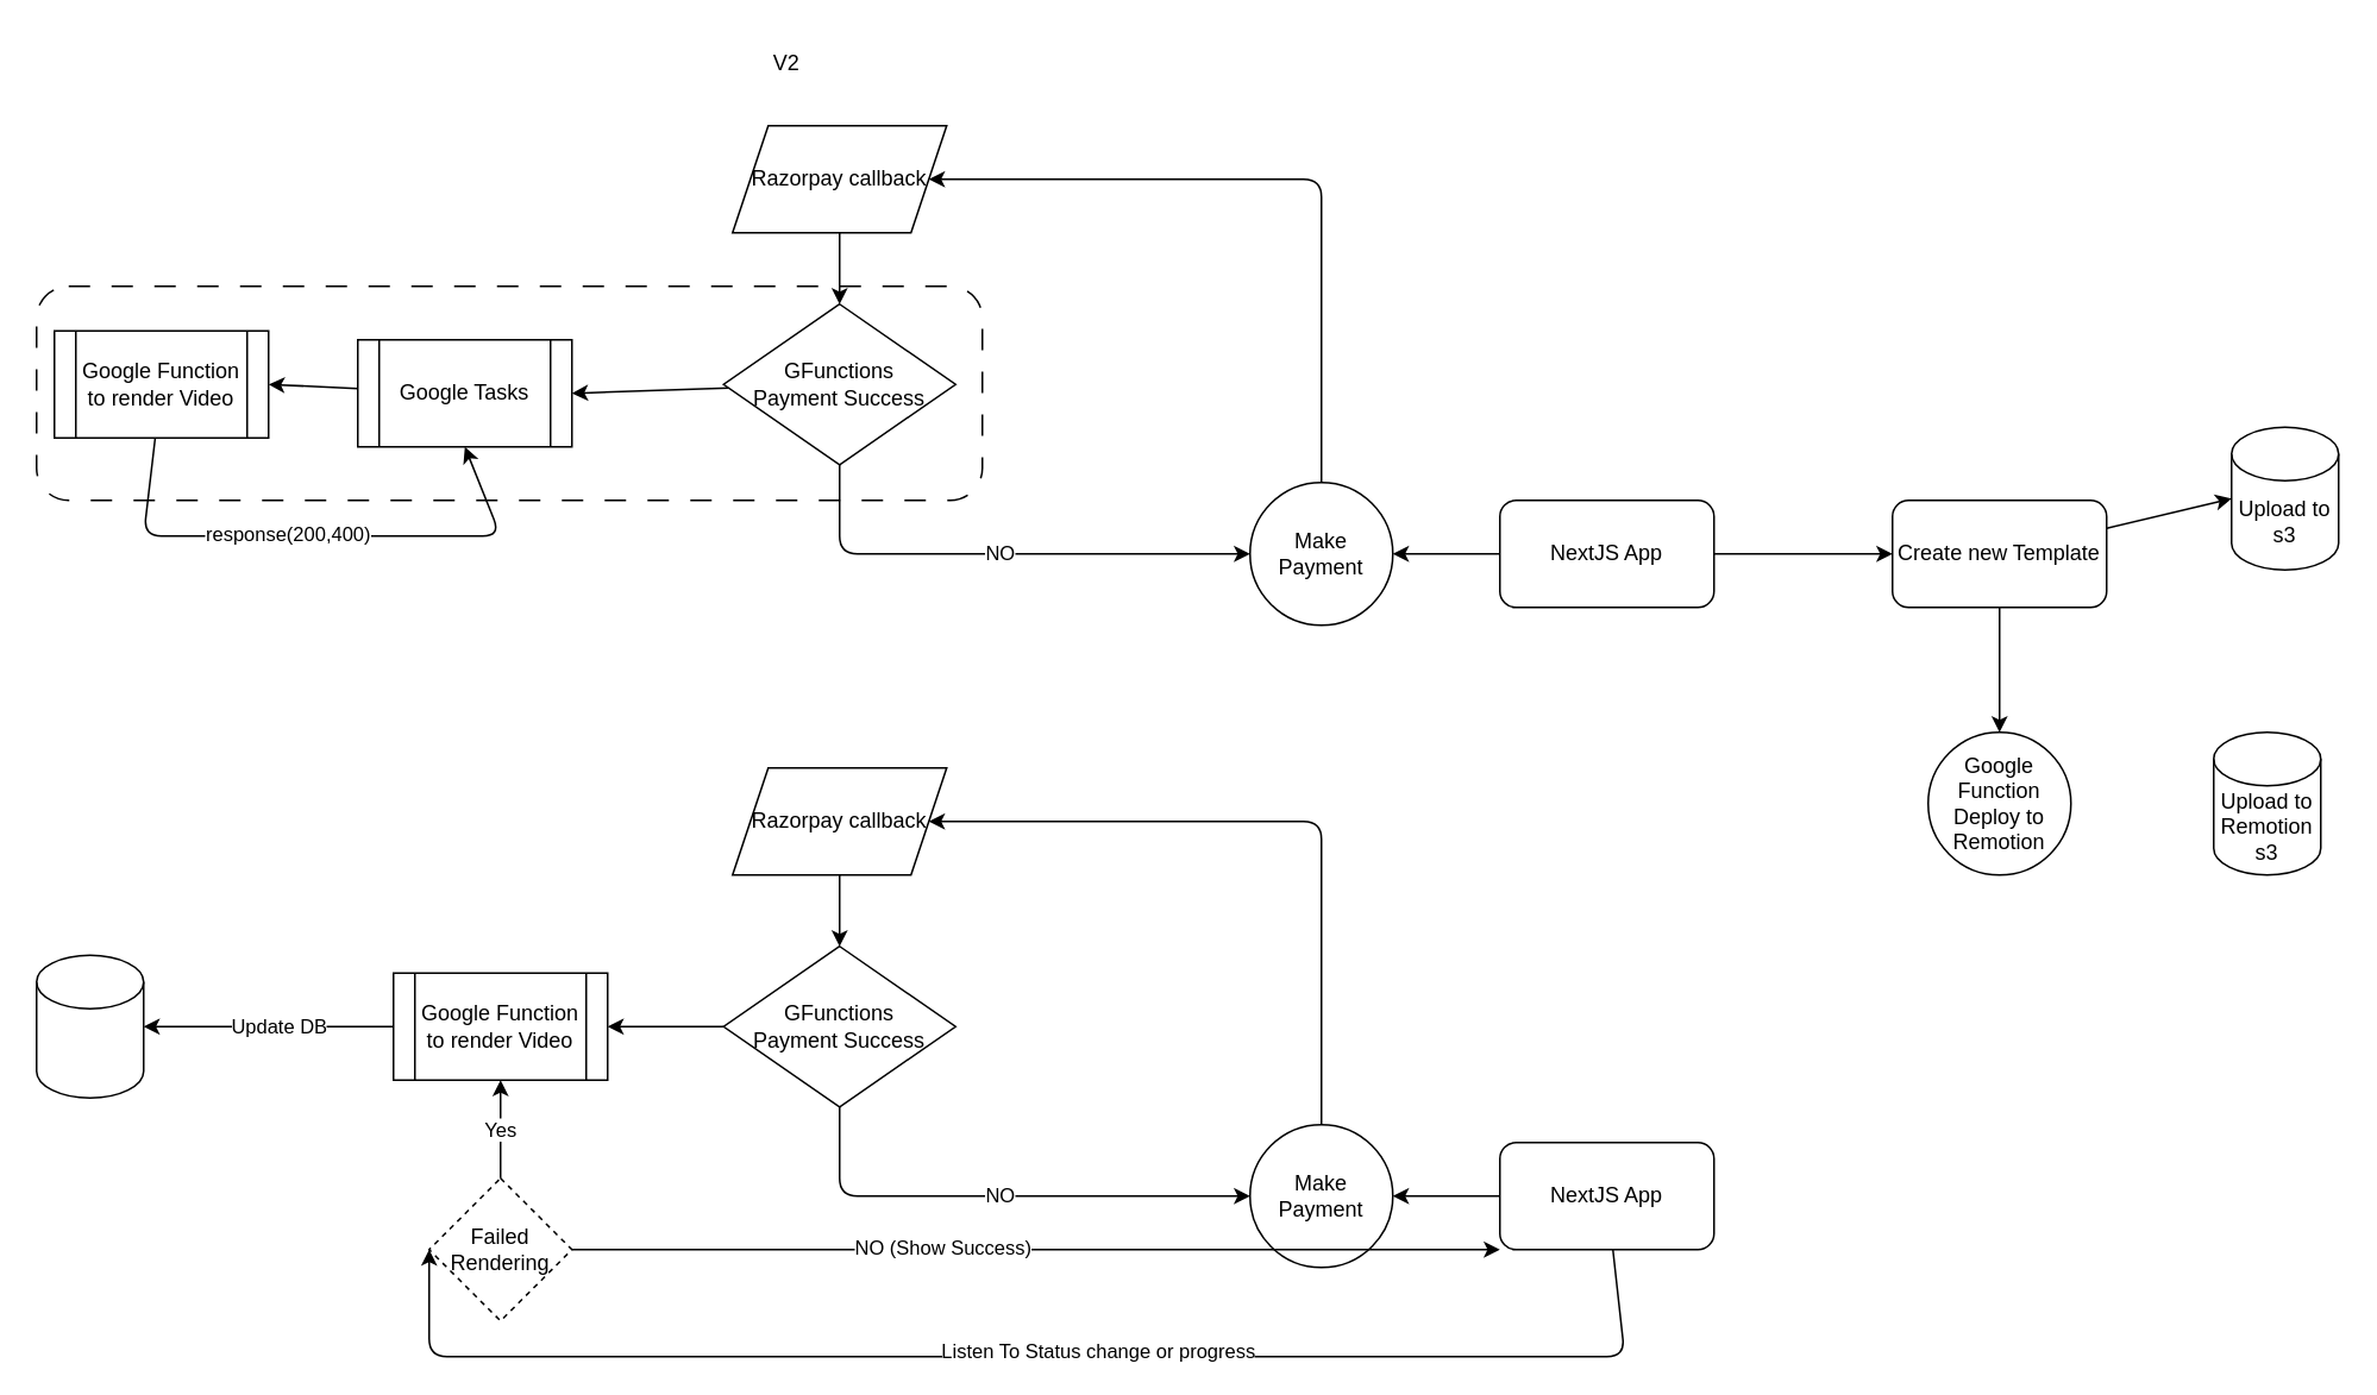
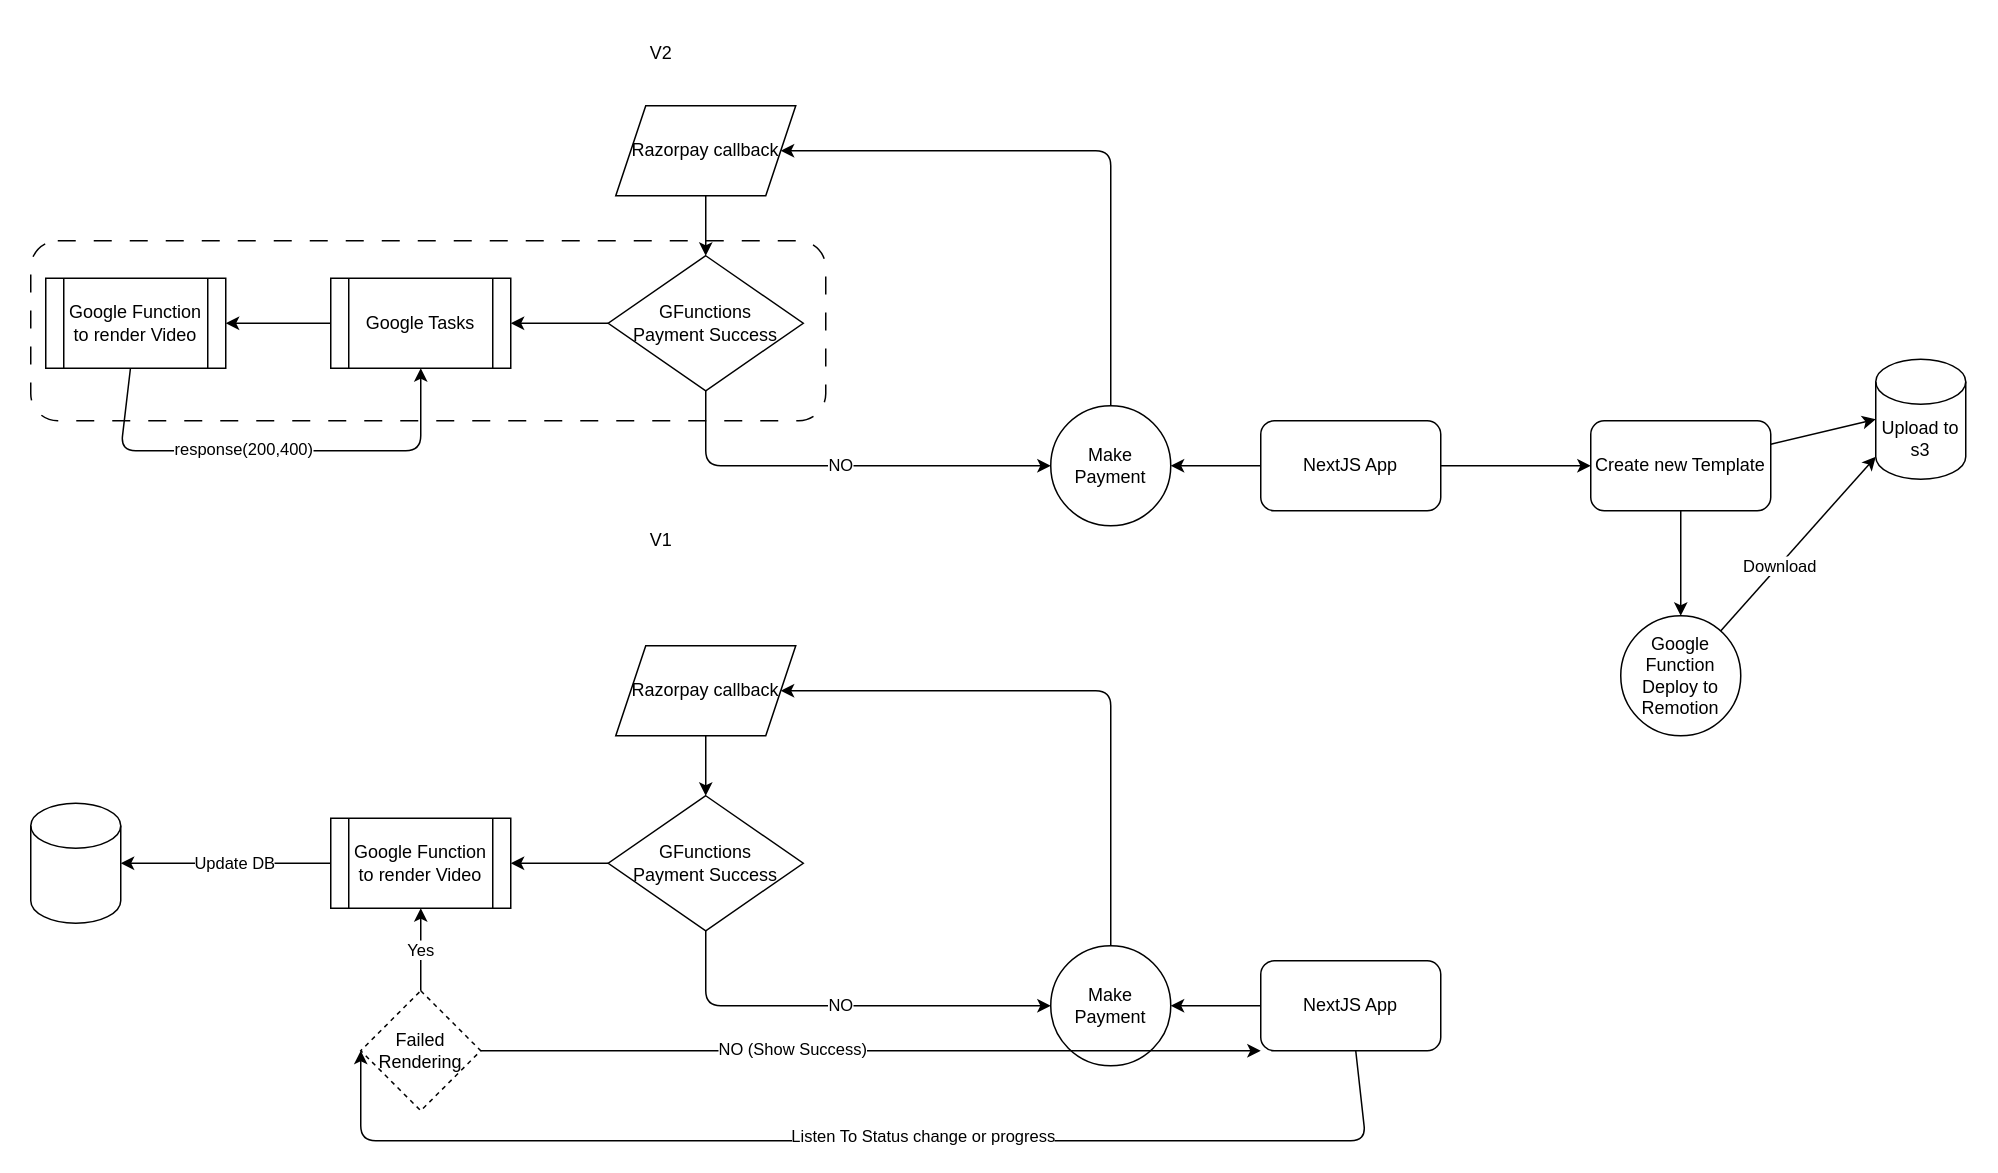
- <mxCell id="6" value="Google Tasks" style="shape=process;whiteSpace=wrap;html=1;backgroundOutline=1;" parent="1" vertex="1"><mxGeometry x="200" y="190" width="120" height="60" as="geometry" /></mxCell>
+ <mxCell id="6" value="Google Tasks" style="shape=process;whiteSpace=wrap;html=1;backgroundOutline=1;" parent="1" vertex="1"><mxGeometry x="220" y="185" width="120" height="60" as="geometry" /></mxCell>
+ <mxCell id="39" value="V1" style="text;html=1;align=center;verticalAlign=middle;resizable=0;points=[];autosize=1;strokeColor=none;fillColor=none;" parent="1" vertex="1"><mxGeometry x="420" y="345" width="40" height="30" as="geometry" /></mxCell>
+ <mxCell id="44" style="edgeStyle=none;html=1;entryX=0;entryY=1;entryDx=0;entryDy=-15;entryPerimeter=0;" edge="1" parent="1" source="46" target="48"><mxGeometry relative="1" as="geometry"><mxPoint x="1250" y="350" as="targetPoint" /></mxGeometry></mxCell>
+ <mxCell id="45" value="Download" style="edgeLabel;html=1;align=center;verticalAlign=middle;resizable=0;points=[];" vertex="1" connectable="0" parent="44"><mxGeometry x="-0.244" relative="1" as="geometry"><mxPoint as="offset" /></mxGeometry></mxCell>
- <mxCell id="47" value="Upload to Remotion s3" style="shape=cylinder3;whiteSpace=wrap;html=1;boundedLbl=1;backgroundOutline=1;size=15;" vertex="1" parent="1"><mxGeometry x="1240" y="410" width="60" height="80" as="geometry" /></mxCell>
